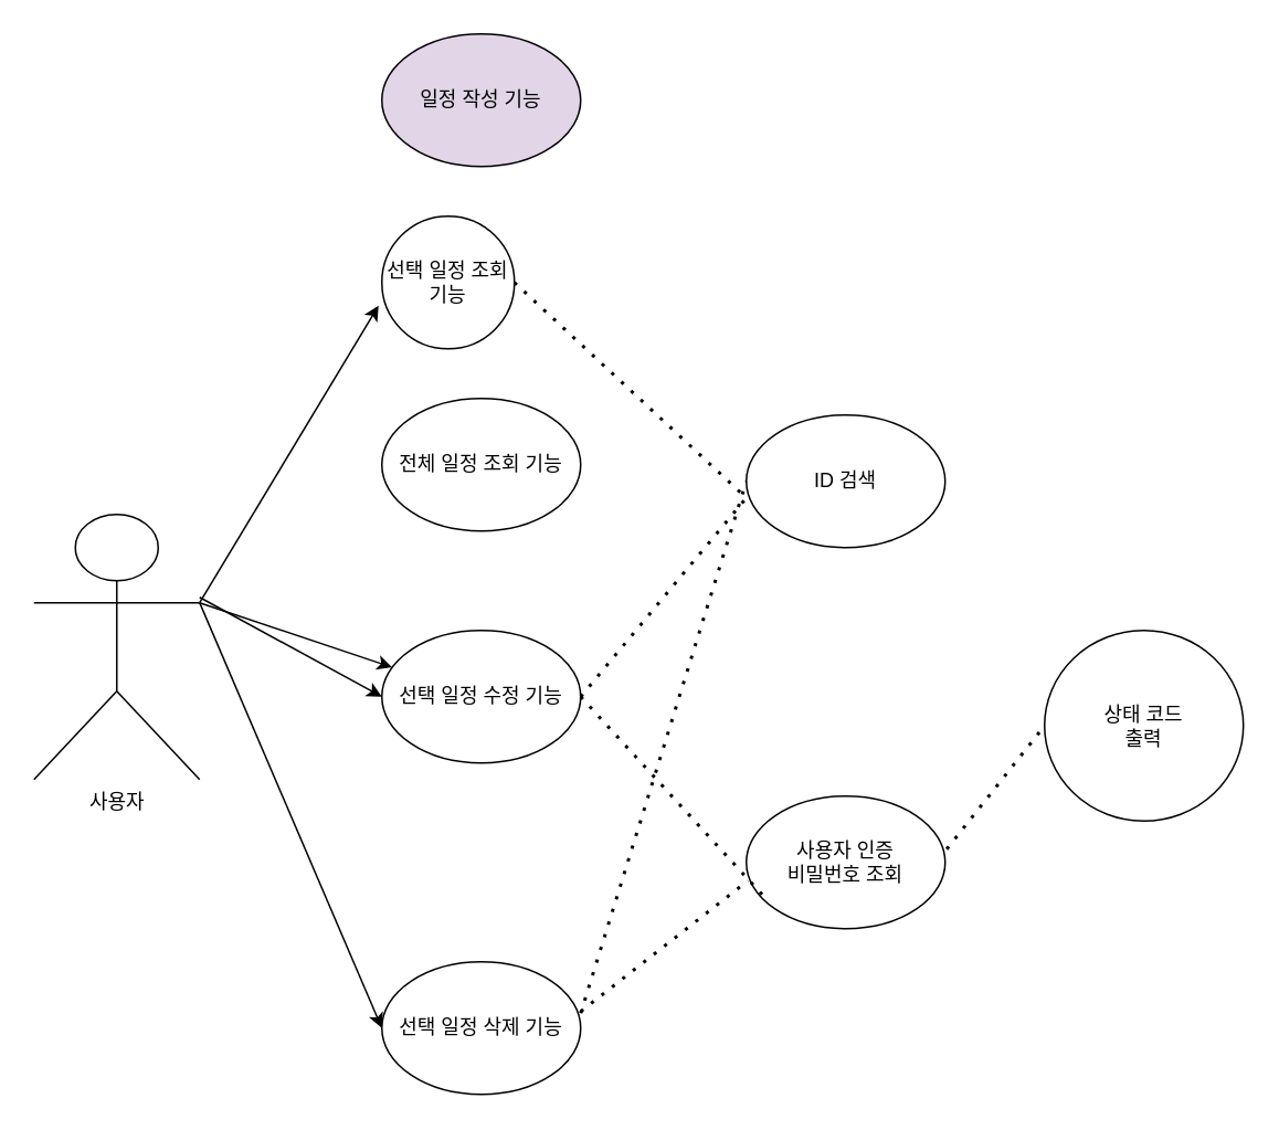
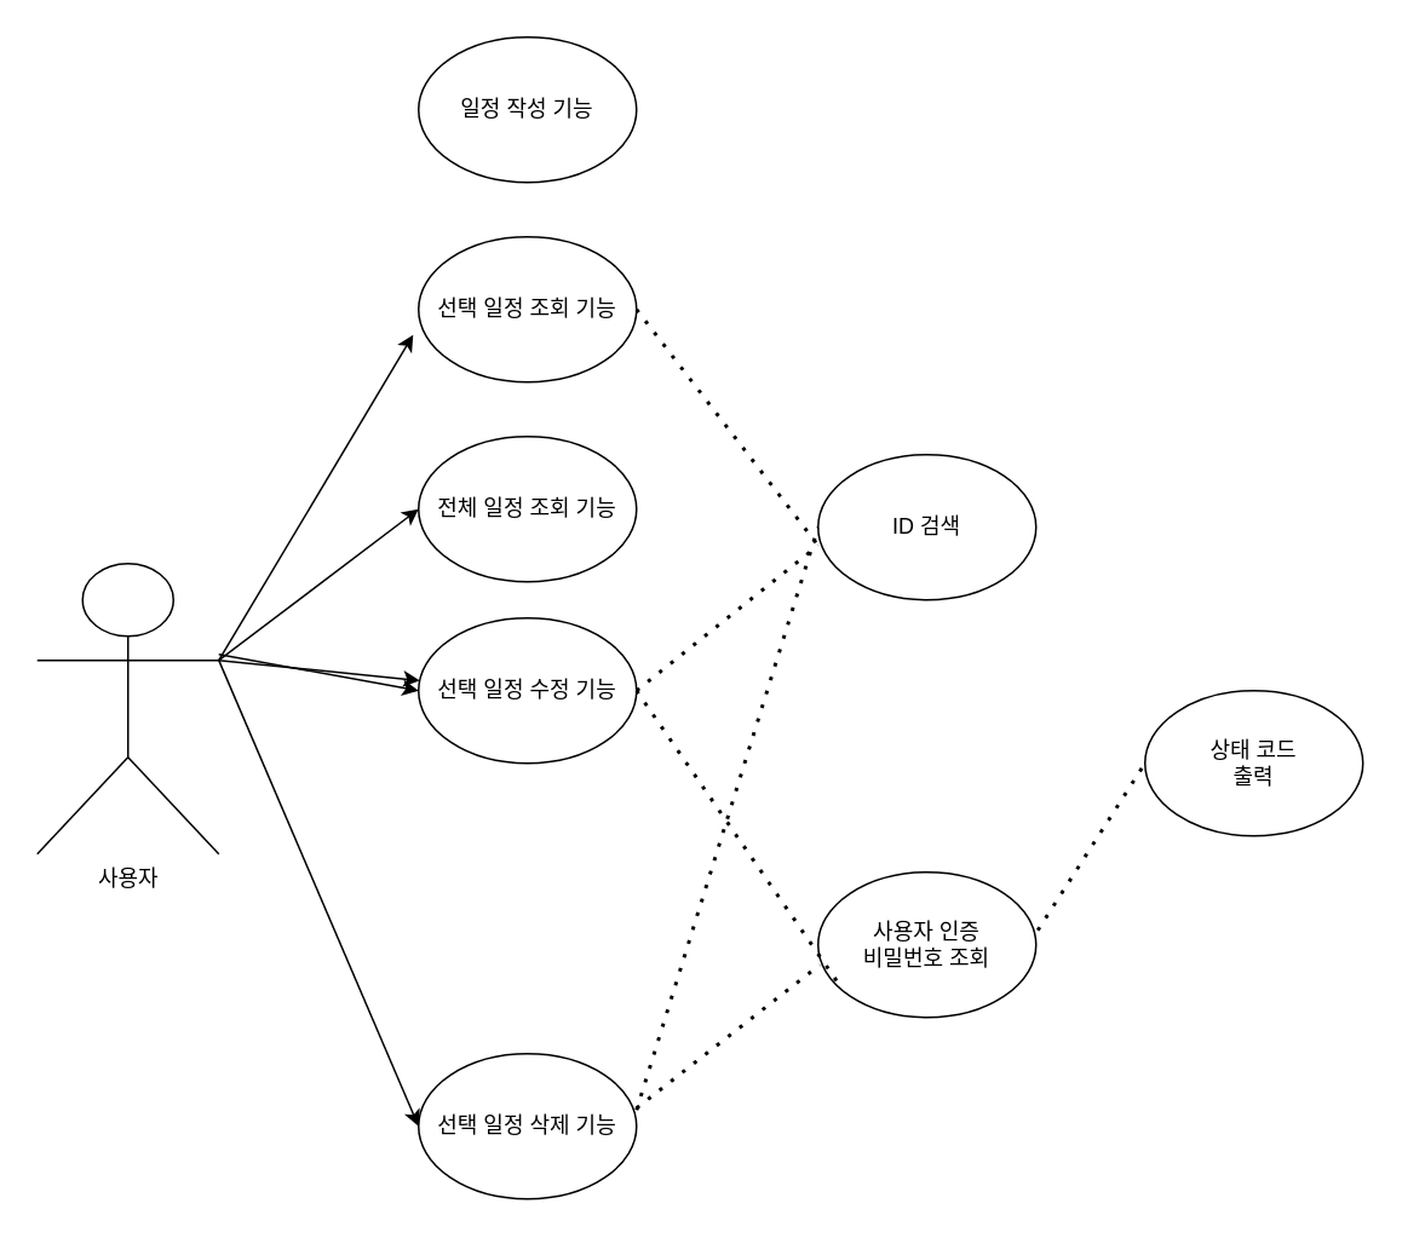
- <mxCell id="3" value="일정 작성 기능" style="ellipse;whiteSpace=wrap;html=1;fillColor=#e1d5e7;" vertex="1" parent="1"><mxGeometry x="230" y="20" width="120" height="80" as="geometry" /></mxCell>
+ <mxCell id="3" value="일정 작성 기능" style="ellipse;whiteSpace=wrap;html=1;" vertex="1" parent="1"><mxGeometry x="230" y="20" width="120" height="80" as="geometry" /></mxCell>
- <mxCell id="5" value="선택 일정 조회 기능" style="ellipse;whiteSpace=wrap;html=1;" vertex="1" parent="1"><mxGeometry x="230" y="130" width="80" height="80" as="geometry" /></mxCell>
+ <mxCell id="5" value="선택 일정 조회 기능" style="ellipse;whiteSpace=wrap;html=1;" vertex="1" parent="1"><mxGeometry x="230" y="130" width="120" height="80" as="geometry" /></mxCell>
+ <mxCell id="12" value="" style="endArrow=classic;html=1;rounded=0;entryX=0;entryY=0.5;entryDx=0;entryDy=0;exitX=1;exitY=0.333;exitDx=0;exitDy=0;exitPerimeter=0;" edge="1" parent="1" source="2" target="4"><mxGeometry width="50" height="50" relative="1" as="geometry"><mxPoint x="130" y="360" as="sourcePoint" /><mxPoint x="237" y="194" as="targetPoint" /></mxGeometry></mxCell>
- <mxCell id="7" value="선택 일정 수정 기능" style="ellipse;whiteSpace=wrap;html=1;" vertex="1" parent="1"><mxGeometry x="230" y="380" width="120" height="80" as="geometry" /></mxCell>
+ <mxCell id="7" value="선택 일정 수정 기능" style="ellipse;whiteSpace=wrap;html=1;" vertex="1" parent="1"><mxGeometry x="230" y="340" width="120" height="80" as="geometry" /></mxCell>
- <mxCell id="20" value="상태 코드&lt;br&gt;출력" style="ellipse;whiteSpace=wrap;html=1;" vertex="1" parent="1"><mxGeometry x="630" y="380" width="120" height="115" as="geometry" /></mxCell>
+ <mxCell id="20" value="상태 코드&lt;br&gt;출력" style="ellipse;whiteSpace=wrap;html=1;" vertex="1" parent="1"><mxGeometry x="630" y="380" width="120" height="80" as="geometry" /></mxCell>
